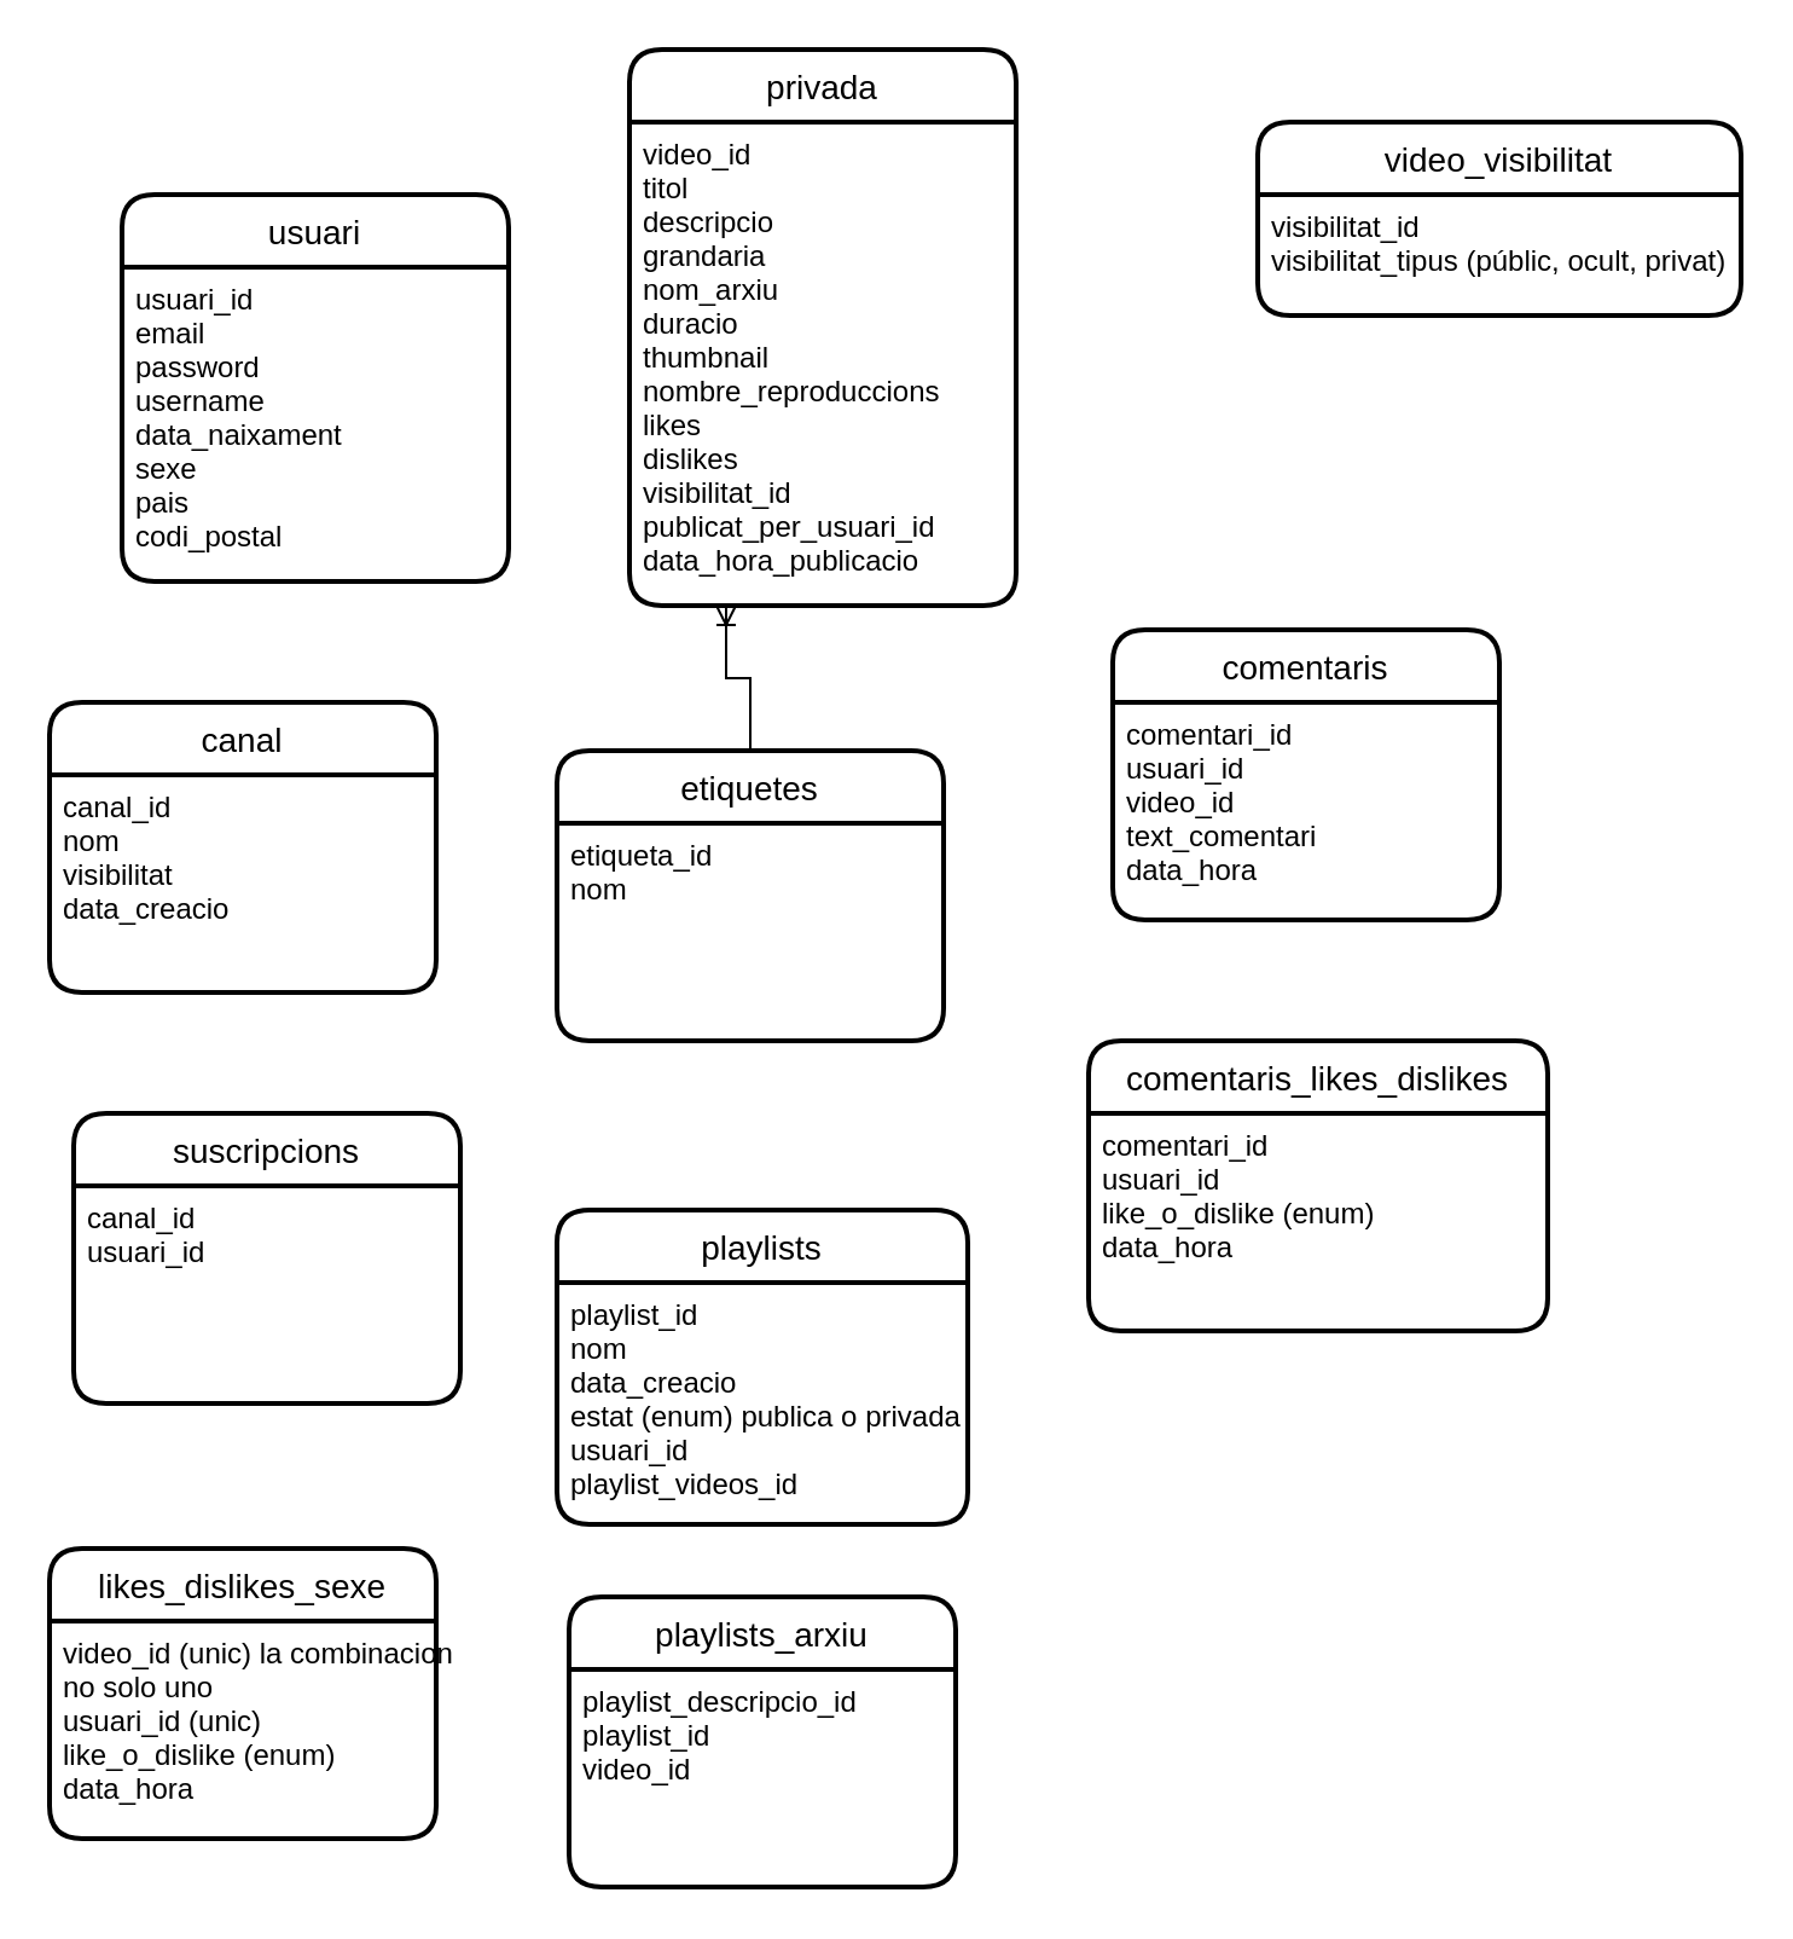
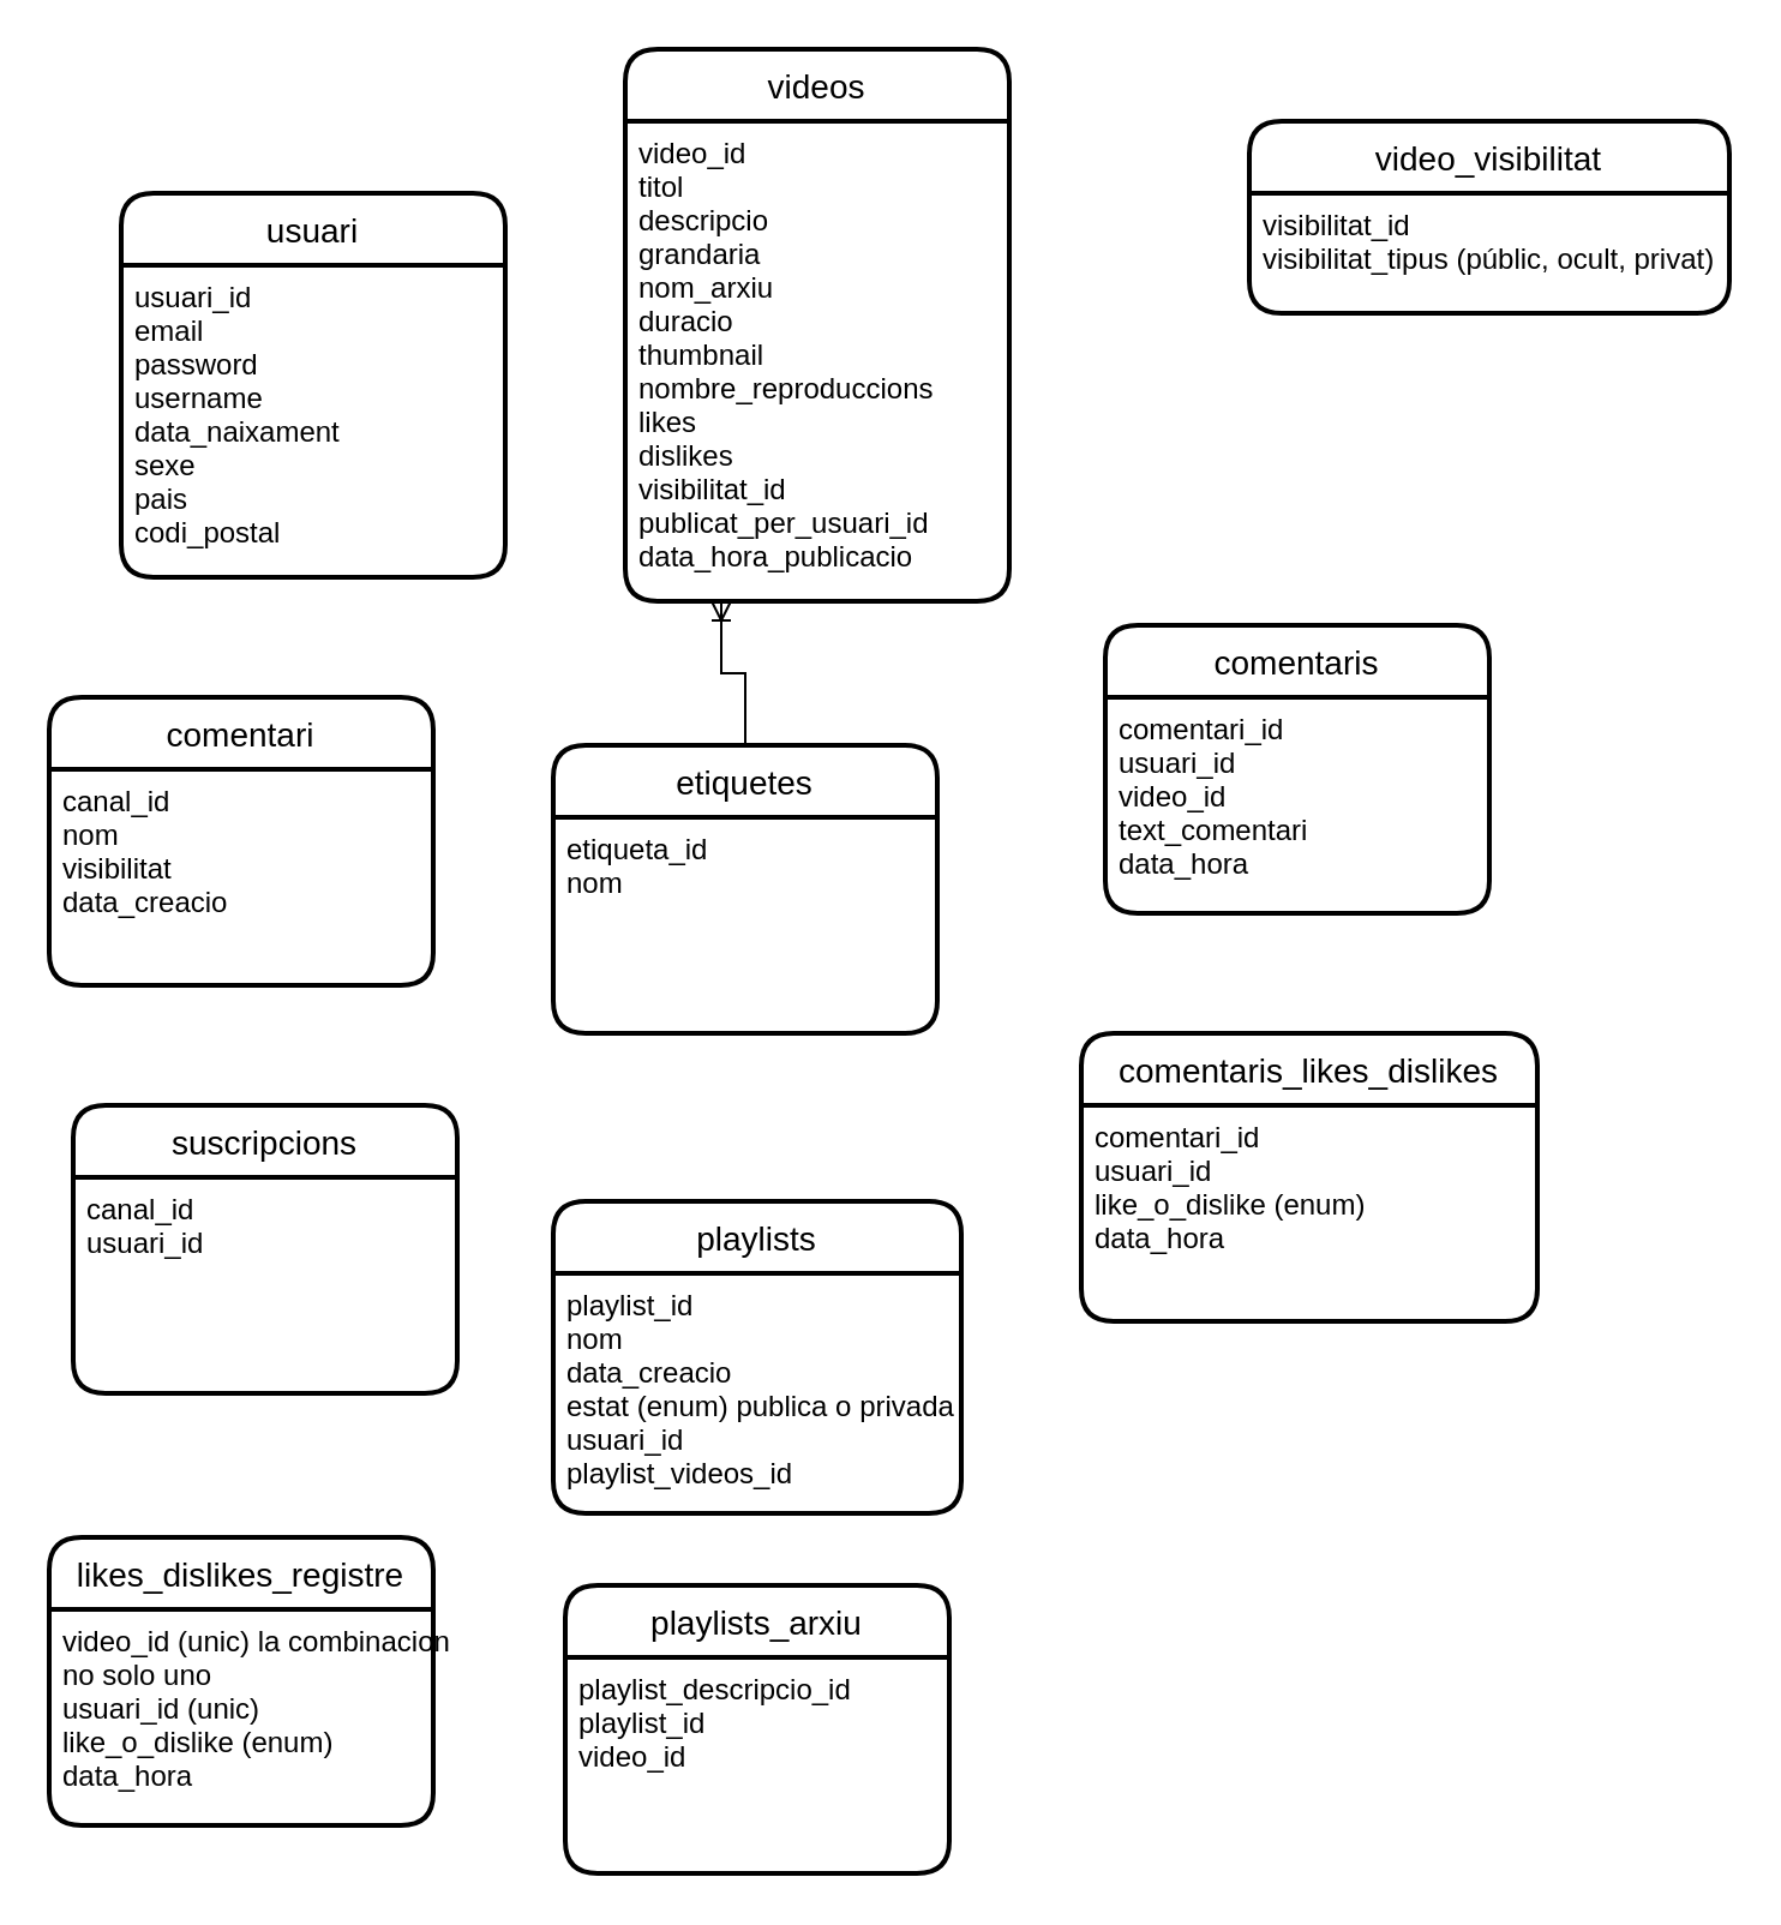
- <mxCell id="4" value="privada" style="swimlane;childLayout=stackLayout;horizontal=1;startSize=30;horizontalStack=0;rounded=1;fontSize=14;fontStyle=0;strokeWidth=2;resizeParent=0;resizeLast=1;shadow=0;dashed=0;align=center;" vertex="1" parent="1"><mxGeometry x="260" y="20" width="160" height="230" as="geometry" /></mxCell>
+ <mxCell id="4" value="videos" style="swimlane;childLayout=stackLayout;horizontal=1;startSize=30;horizontalStack=0;rounded=1;fontSize=14;fontStyle=0;strokeWidth=2;resizeParent=0;resizeLast=1;shadow=0;dashed=0;align=center;" vertex="1" parent="1"><mxGeometry x="260" y="20" width="160" height="230" as="geometry" /></mxCell>
- <mxCell id="11" value="canal" style="swimlane;childLayout=stackLayout;horizontal=1;startSize=30;horizontalStack=0;rounded=1;fontSize=14;fontStyle=0;strokeWidth=2;resizeParent=0;resizeLast=1;shadow=0;dashed=0;align=center;" vertex="1" parent="1"><mxGeometry x="20" y="290" width="160" height="120" as="geometry" /></mxCell>
+ <mxCell id="11" value="comentari" style="swimlane;childLayout=stackLayout;horizontal=1;startSize=30;horizontalStack=0;rounded=1;fontSize=14;fontStyle=0;strokeWidth=2;resizeParent=0;resizeLast=1;shadow=0;dashed=0;align=center;" vertex="1" parent="1"><mxGeometry x="20" y="290" width="160" height="120" as="geometry" /></mxCell>
- <mxCell id="15" value="likes_dislikes_sexe" style="swimlane;childLayout=stackLayout;horizontal=1;startSize=30;horizontalStack=0;rounded=1;fontSize=14;fontStyle=0;strokeWidth=2;resizeParent=0;resizeLast=1;shadow=0;dashed=0;align=center;" vertex="1" parent="1"><mxGeometry x="20" y="640" width="160" height="120" as="geometry" /></mxCell>
+ <mxCell id="15" value="likes_dislikes_registre" style="swimlane;childLayout=stackLayout;horizontal=1;startSize=30;horizontalStack=0;rounded=1;fontSize=14;fontStyle=0;strokeWidth=2;resizeParent=0;resizeLast=1;shadow=0;dashed=0;align=center;" vertex="1" parent="1"><mxGeometry x="20" y="640" width="160" height="120" as="geometry" /></mxCell>
